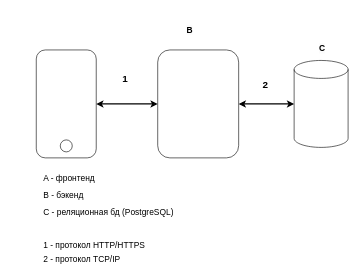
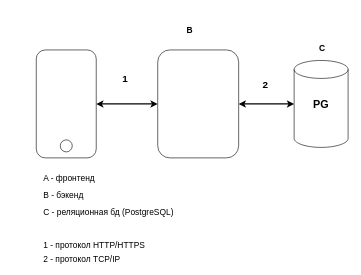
+ <mxCell id="12" value="&lt;h2&gt;PG&lt;/h2&gt;" style="text;html=1;align=center;verticalAlign=middle;whiteSpace=wrap;rounded=0;" parent="1" vertex="1"><mxGeometry x="505" y="157.5" width="60" height="30" as="geometry" /></mxCell>
